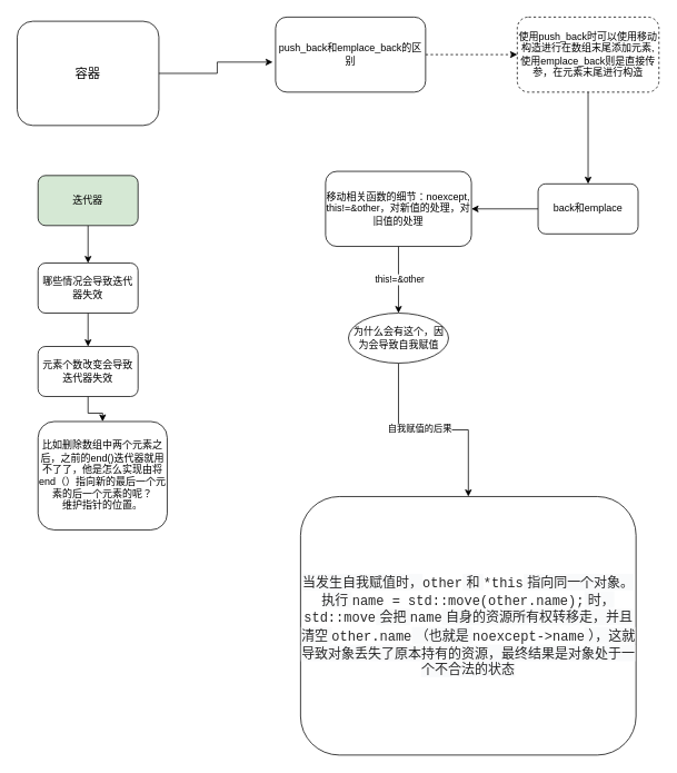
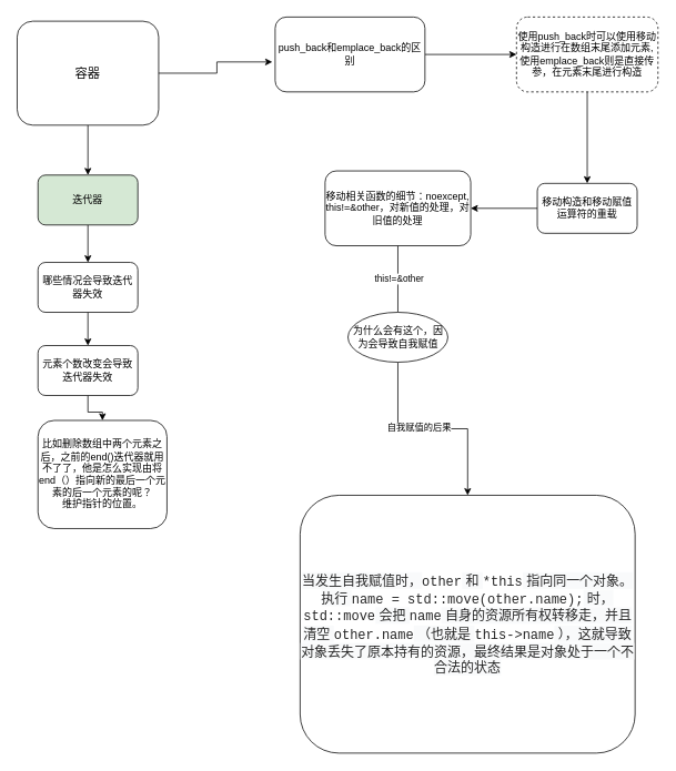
- <mxCell id="2" style="edgeStyle=orthogonalEdgeStyle;rounded=0;orthogonalLoop=1;jettySize=auto;html=1;dashed=1;" edge="1" parent="1" source="3" target="5"><mxGeometry relative="1" as="geometry"><mxPoint x="670" y="65" as="targetPoint" /></mxGeometry></mxCell>
+ <mxCell id="2" style="edgeStyle=orthogonalEdgeStyle;rounded=0;orthogonalLoop=1;jettySize=auto;html=1;" edge="1" parent="1" source="3" target="5"><mxGeometry relative="1" as="geometry"><mxPoint x="670" y="65" as="targetPoint" /></mxGeometry></mxCell>
+ <mxCell id="15" value="" style="edgeStyle=orthogonalEdgeStyle;rounded=0;orthogonalLoop=1;jettySize=auto;html=1;" edge="1" parent="1" source="16" target="19"><mxGeometry relative="1" as="geometry" /></mxCell>
- <mxCell id="7" value="back和emplace" style="whiteSpace=wrap;html=1;rounded=1;" vertex="1" parent="1"><mxGeometry x="645" y="220" width="120" height="60" as="geometry" /></mxCell>
+ <mxCell id="7" value="移动构造和移动赋值运算符的重载" style="whiteSpace=wrap;html=1;rounded=1;" vertex="1" parent="1"><mxGeometry x="645" y="220" width="120" height="60" as="geometry" /></mxCell>
- <mxCell id="8" value="" style="edgeStyle=orthogonalEdgeStyle;rounded=0;orthogonalLoop=1;jettySize=auto;html=1;" edge="1" parent="1" source="10" target="13"><mxGeometry relative="1" as="geometry" /></mxCell>
+ <mxCell id="8" value="" style="edgeStyle=orthogonalEdgeStyle;rounded=0;orthogonalLoop=1;jettySize=auto;html=1;endArrow=none;" edge="1" parent="1" source="10" target="13"><mxGeometry relative="1" as="geometry" /></mxCell>
- <mxCell id="14" value="&lt;span style=&quot;color: rgba(0, 0, 0, 0.85); font-family: Inter, -apple-system, BlinkMacSystemFont, &amp;quot;Segoe UI&amp;quot;, &amp;quot;SF Pro SC&amp;quot;, &amp;quot;SF Pro Display&amp;quot;, &amp;quot;SF Pro Icons&amp;quot;, &amp;quot;PingFang SC&amp;quot;, &amp;quot;Hiragino Sans GB&amp;quot;, &amp;quot;Microsoft YaHei&amp;quot;, &amp;quot;Helvetica Neue&amp;quot;, Helvetica, Arial, sans-serif; font-size: 16px; text-align: start; background-color: rgb(249, 250, 251);&quot;&gt;当发生自我赋值时，&lt;/span&gt;&lt;code style=&quot;-webkit-font-smoothing: antialiased; box-sizing: border-box; -webkit-tap-highlight-color: rgba(0, 0, 0, 0); background: var(--color-inline-code-background); border-radius: 4px; color: rgba(0, 0, 0, 0.85); font-size: 16px; font-family: Menlo, Monaco, Consolas, &amp;quot;Courier New&amp;quot;, monospace; overflow-anchor: auto; line-height: var(--md-box-samantha-normal-text-line-height); text-align: start;&quot;&gt;other&lt;/code&gt;&lt;span style=&quot;color: rgba(0, 0, 0, 0.85); font-family: Inter, -apple-system, BlinkMacSystemFont, &amp;quot;Segoe UI&amp;quot;, &amp;quot;SF Pro SC&amp;quot;, &amp;quot;SF Pro Display&amp;quot;, &amp;quot;SF Pro Icons&amp;quot;, &amp;quot;PingFang SC&amp;quot;, &amp;quot;Hiragino Sans GB&amp;quot;, &amp;quot;Microsoft YaHei&amp;quot;, &amp;quot;Helvetica Neue&amp;quot;, Helvetica, Arial, sans-serif; font-size: 16px; text-align: start; background-color: rgb(249, 250, 251);&quot;&gt;&amp;nbsp;和&amp;nbsp;&lt;/span&gt;&lt;code style=&quot;-webkit-font-smoothing: antialiased; box-sizing: border-box; -webkit-tap-highlight-color: rgba(0, 0, 0, 0); background: var(--color-inline-code-background); border-radius: 4px; color: rgba(0, 0, 0, 0.85); font-size: 16px; font-family: Menlo, Monaco, Consolas, &amp;quot;Courier New&amp;quot;, monospace; overflow-anchor: auto; line-height: var(--md-box-samantha-normal-text-line-height); text-align: start;&quot;&gt;*this&lt;/code&gt;&lt;span style=&quot;color: rgba(0, 0, 0, 0.85); font-family: Inter, -apple-system, BlinkMacSystemFont, &amp;quot;Segoe UI&amp;quot;, &amp;quot;SF Pro SC&amp;quot;, &amp;quot;SF Pro Display&amp;quot;, &amp;quot;SF Pro Icons&amp;quot;, &amp;quot;PingFang SC&amp;quot;, &amp;quot;Hiragino Sans GB&amp;quot;, &amp;quot;Microsoft YaHei&amp;quot;, &amp;quot;Helvetica Neue&amp;quot;, Helvetica, Arial, sans-serif; font-size: 16px; text-align: start; background-color: rgb(249, 250, 251);&quot;&gt;&amp;nbsp;指向同一个对象。执行&amp;nbsp;&lt;/span&gt;&lt;code style=&quot;-webkit-font-smoothing: antialiased; box-sizing: border-box; -webkit-tap-highlight-color: rgba(0, 0, 0, 0); background: var(--color-inline-code-background); border-radius: 4px; color: rgba(0, 0, 0, 0.85); font-size: 16px; font-family: Menlo, Monaco, Consolas, &amp;quot;Courier New&amp;quot;, monospace; overflow-anchor: auto; line-height: var(--md-box-samantha-normal-text-line-height); text-align: start;&quot;&gt;name = std::move(other.name);&lt;/code&gt;&lt;span style=&quot;color: rgba(0, 0, 0, 0.85); font-family: Inter, -apple-system, BlinkMacSystemFont, &amp;quot;Segoe UI&amp;quot;, &amp;quot;SF Pro SC&amp;quot;, &amp;quot;SF Pro Display&amp;quot;, &amp;quot;SF Pro Icons&amp;quot;, &amp;quot;PingFang SC&amp;quot;, &amp;quot;Hiragino Sans GB&amp;quot;, &amp;quot;Microsoft YaHei&amp;quot;, &amp;quot;Helvetica Neue&amp;quot;, Helvetica, Arial, sans-serif; font-size: 16px; text-align: start; background-color: rgb(249, 250, 251);&quot;&gt;&amp;nbsp;时，&lt;/span&gt;&lt;code style=&quot;-webkit-font-smoothing: antialiased; box-sizing: border-box; -webkit-tap-highlight-color: rgba(0, 0, 0, 0); background: var(--color-inline-code-background); border-radius: 4px; color: rgba(0, 0, 0, 0.85); font-size: 16px; font-family: Menlo, Monaco, Consolas, &amp;quot;Courier New&amp;quot;, monospace; overflow-anchor: auto; line-height: var(--md-box-samantha-normal-text-line-height); text-align: start;&quot;&gt;std::move&lt;/code&gt;&lt;span style=&quot;color: rgba(0, 0, 0, 0.85); font-family: Inter, -apple-system, BlinkMacSystemFont, &amp;quot;Segoe UI&amp;quot;, &amp;quot;SF Pro SC&amp;quot;, &amp;quot;SF Pro Display&amp;quot;, &amp;quot;SF Pro Icons&amp;quot;, &amp;quot;PingFang SC&amp;quot;, &amp;quot;Hiragino Sans GB&amp;quot;, &amp;quot;Microsoft YaHei&amp;quot;, &amp;quot;Helvetica Neue&amp;quot;, Helvetica, Arial, sans-serif; font-size: 16px; text-align: start; background-color: rgb(249, 250, 251);&quot;&gt;&amp;nbsp;会把&amp;nbsp;&lt;/span&gt;&lt;code style=&quot;-webkit-font-smoothing: antialiased; box-sizing: border-box; -webkit-tap-highlight-color: rgba(0, 0, 0, 0); background: var(--color-inline-code-background); border-radius: 4px; color: rgba(0, 0, 0, 0.85); font-size: 16px; font-family: Menlo, Monaco, Consolas, &amp;quot;Courier New&amp;quot;, monospace; overflow-anchor: auto; line-height: var(--md-box-samantha-normal-text-line-height); text-align: start;&quot;&gt;name&lt;/code&gt;&lt;span style=&quot;color: rgba(0, 0, 0, 0.85); font-family: Inter, -apple-system, BlinkMacSystemFont, &amp;quot;Segoe UI&amp;quot;, &amp;quot;SF Pro SC&amp;quot;, &amp;quot;SF Pro Display&amp;quot;, &amp;quot;SF Pro Icons&amp;quot;, &amp;quot;PingFang SC&amp;quot;, &amp;quot;Hiragino Sans GB&amp;quot;, &amp;quot;Microsoft YaHei&amp;quot;, &amp;quot;Helvetica Neue&amp;quot;, Helvetica, Arial, sans-serif; font-size: 16px; text-align: start; background-color: rgb(249, 250, 251);&quot;&gt;&amp;nbsp;自身的资源所有权转移走，并且清空&amp;nbsp;&lt;/span&gt;&lt;code style=&quot;-webkit-font-smoothing: antialiased; box-sizing: border-box; -webkit-tap-highlight-color: rgba(0, 0, 0, 0); background: var(--color-inline-code-background); border-radius: 4px; color: rgba(0, 0, 0, 0.85); font-size: 16px; font-family: Menlo, Monaco, Consolas, &amp;quot;Courier New&amp;quot;, monospace; overflow-anchor: auto; line-height: var(--md-box-samantha-normal-text-line-height); text-align: start;&quot;&gt;other.name&lt;/code&gt;&lt;span style=&quot;color: rgba(0, 0, 0, 0.85); font-family: Inter, -apple-system, BlinkMacSystemFont, &amp;quot;Segoe UI&amp;quot;, &amp;quot;SF Pro SC&amp;quot;, &amp;quot;SF Pro Display&amp;quot;, &amp;quot;SF Pro Icons&amp;quot;, &amp;quot;PingFang SC&amp;quot;, &amp;quot;Hiragino Sans GB&amp;quot;, &amp;quot;Microsoft YaHei&amp;quot;, &amp;quot;Helvetica Neue&amp;quot;, Helvetica, Arial, sans-serif; font-size: 16px; text-align: start; background-color: rgb(249, 250, 251);&quot;&gt;&amp;nbsp;（也就是&amp;nbsp;&lt;/span&gt;&lt;code style=&quot;-webkit-font-smoothing: antialiased; box-sizing: border-box; -webkit-tap-highlight-color: rgba(0, 0, 0, 0); background: var(--color-inline-code-background); border-radius: 4px; color: rgba(0, 0, 0, 0.85); font-size: 16px; font-family: Menlo, Monaco, Consolas, &amp;quot;Courier New&amp;quot;, monospace; overflow-anchor: auto; line-height: var(--md-box-samantha-normal-text-line-height); text-align: start;&quot;&gt;noexcept-&amp;gt;name&lt;/code&gt;&lt;span style=&quot;color: rgba(0, 0, 0, 0.85); font-family: Inter, -apple-system, BlinkMacSystemFont, &amp;quot;Segoe UI&amp;quot;, &amp;quot;SF Pro SC&amp;quot;, &amp;quot;SF Pro Display&amp;quot;, &amp;quot;SF Pro Icons&amp;quot;, &amp;quot;PingFang SC&amp;quot;, &amp;quot;Hiragino Sans GB&amp;quot;, &amp;quot;Microsoft YaHei&amp;quot;, &amp;quot;Helvetica Neue&amp;quot;, Helvetica, Arial, sans-serif; font-size: 16px; text-align: start; background-color: rgb(249, 250, 251);&quot;&gt;&amp;nbsp;），这就导致对象丢失了原本持有的资源，最终结果是对象处于一个不合法的状态&lt;/span&gt;" style="whiteSpace=wrap;html=1;rounded=1;" vertex="1" parent="1"><mxGeometry x="360" y="595" width="402.5" height="310" as="geometry" /></mxCell>
+ <mxCell id="14" value="&lt;span style=&quot;color: rgba(0, 0, 0, 0.85); font-family: Inter, -apple-system, BlinkMacSystemFont, &amp;quot;Segoe UI&amp;quot;, &amp;quot;SF Pro SC&amp;quot;, &amp;quot;SF Pro Display&amp;quot;, &amp;quot;SF Pro Icons&amp;quot;, &amp;quot;PingFang SC&amp;quot;, &amp;quot;Hiragino Sans GB&amp;quot;, &amp;quot;Microsoft YaHei&amp;quot;, &amp;quot;Helvetica Neue&amp;quot;, Helvetica, Arial, sans-serif; font-size: 16px; text-align: start; background-color: rgb(249, 250, 251);&quot;&gt;当发生自我赋值时，&lt;/span&gt;&lt;code style=&quot;-webkit-font-smoothing: antialiased; box-sizing: border-box; -webkit-tap-highlight-color: rgba(0, 0, 0, 0); background: var(--color-inline-code-background); border-radius: 4px; color: rgba(0, 0, 0, 0.85); font-size: 16px; font-family: Menlo, Monaco, Consolas, &amp;quot;Courier New&amp;quot;, monospace; overflow-anchor: auto; line-height: var(--md-box-samantha-normal-text-line-height); text-align: start;&quot;&gt;other&lt;/code&gt;&lt;span style=&quot;color: rgba(0, 0, 0, 0.85); font-family: Inter, -apple-system, BlinkMacSystemFont, &amp;quot;Segoe UI&amp;quot;, &amp;quot;SF Pro SC&amp;quot;, &amp;quot;SF Pro Display&amp;quot;, &amp;quot;SF Pro Icons&amp;quot;, &amp;quot;PingFang SC&amp;quot;, &amp;quot;Hiragino Sans GB&amp;quot;, &amp;quot;Microsoft YaHei&amp;quot;, &amp;quot;Helvetica Neue&amp;quot;, Helvetica, Arial, sans-serif; font-size: 16px; text-align: start; background-color: rgb(249, 250, 251);&quot;&gt;&amp;nbsp;和&amp;nbsp;&lt;/span&gt;&lt;code style=&quot;-webkit-font-smoothing: antialiased; box-sizing: border-box; -webkit-tap-highlight-color: rgba(0, 0, 0, 0); background: var(--color-inline-code-background); border-radius: 4px; color: rgba(0, 0, 0, 0.85); font-size: 16px; font-family: Menlo, Monaco, Consolas, &amp;quot;Courier New&amp;quot;, monospace; overflow-anchor: auto; line-height: var(--md-box-samantha-normal-text-line-height); text-align: start;&quot;&gt;*this&lt;/code&gt;&lt;span style=&quot;color: rgba(0, 0, 0, 0.85); font-family: Inter, -apple-system, BlinkMacSystemFont, &amp;quot;Segoe UI&amp;quot;, &amp;quot;SF Pro SC&amp;quot;, &amp;quot;SF Pro Display&amp;quot;, &amp;quot;SF Pro Icons&amp;quot;, &amp;quot;PingFang SC&amp;quot;, &amp;quot;Hiragino Sans GB&amp;quot;, &amp;quot;Microsoft YaHei&amp;quot;, &amp;quot;Helvetica Neue&amp;quot;, Helvetica, Arial, sans-serif; font-size: 16px; text-align: start; background-color: rgb(249, 250, 251);&quot;&gt;&amp;nbsp;指向同一个对象。执行&amp;nbsp;&lt;/span&gt;&lt;code style=&quot;-webkit-font-smoothing: antialiased; box-sizing: border-box; -webkit-tap-highlight-color: rgba(0, 0, 0, 0); background: var(--color-inline-code-background); border-radius: 4px; color: rgba(0, 0, 0, 0.85); font-size: 16px; font-family: Menlo, Monaco, Consolas, &amp;quot;Courier New&amp;quot;, monospace; overflow-anchor: auto; line-height: var(--md-box-samantha-normal-text-line-height); text-align: start;&quot;&gt;name = std::move(other.name);&lt;/code&gt;&lt;span style=&quot;color: rgba(0, 0, 0, 0.85); font-family: Inter, -apple-system, BlinkMacSystemFont, &amp;quot;Segoe UI&amp;quot;, &amp;quot;SF Pro SC&amp;quot;, &amp;quot;SF Pro Display&amp;quot;, &amp;quot;SF Pro Icons&amp;quot;, &amp;quot;PingFang SC&amp;quot;, &amp;quot;Hiragino Sans GB&amp;quot;, &amp;quot;Microsoft YaHei&amp;quot;, &amp;quot;Helvetica Neue&amp;quot;, Helvetica, Arial, sans-serif; font-size: 16px; text-align: start; background-color: rgb(249, 250, 251);&quot;&gt;&amp;nbsp;时，&lt;/span&gt;&lt;code style=&quot;-webkit-font-smoothing: antialiased; box-sizing: border-box; -webkit-tap-highlight-color: rgba(0, 0, 0, 0); background: var(--color-inline-code-background); border-radius: 4px; color: rgba(0, 0, 0, 0.85); font-size: 16px; font-family: Menlo, Monaco, Consolas, &amp;quot;Courier New&amp;quot;, monospace; overflow-anchor: auto; line-height: var(--md-box-samantha-normal-text-line-height); text-align: start;&quot;&gt;std::move&lt;/code&gt;&lt;span style=&quot;color: rgba(0, 0, 0, 0.85); font-family: Inter, -apple-system, BlinkMacSystemFont, &amp;quot;Segoe UI&amp;quot;, &amp;quot;SF Pro SC&amp;quot;, &amp;quot;SF Pro Display&amp;quot;, &amp;quot;SF Pro Icons&amp;quot;, &amp;quot;PingFang SC&amp;quot;, &amp;quot;Hiragino Sans GB&amp;quot;, &amp;quot;Microsoft YaHei&amp;quot;, &amp;quot;Helvetica Neue&amp;quot;, Helvetica, Arial, sans-serif; font-size: 16px; text-align: start; background-color: rgb(249, 250, 251);&quot;&gt;&amp;nbsp;会把&amp;nbsp;&lt;/span&gt;&lt;code style=&quot;-webkit-font-smoothing: antialiased; box-sizing: border-box; -webkit-tap-highlight-color: rgba(0, 0, 0, 0); background: var(--color-inline-code-background); border-radius: 4px; color: rgba(0, 0, 0, 0.85); font-size: 16px; font-family: Menlo, Monaco, Consolas, &amp;quot;Courier New&amp;quot;, monospace; overflow-anchor: auto; line-height: var(--md-box-samantha-normal-text-line-height); text-align: start;&quot;&gt;name&lt;/code&gt;&lt;span style=&quot;color: rgba(0, 0, 0, 0.85); font-family: Inter, -apple-system, BlinkMacSystemFont, &amp;quot;Segoe UI&amp;quot;, &amp;quot;SF Pro SC&amp;quot;, &amp;quot;SF Pro Display&amp;quot;, &amp;quot;SF Pro Icons&amp;quot;, &amp;quot;PingFang SC&amp;quot;, &amp;quot;Hiragino Sans GB&amp;quot;, &amp;quot;Microsoft YaHei&amp;quot;, &amp;quot;Helvetica Neue&amp;quot;, Helvetica, Arial, sans-serif; font-size: 16px; text-align: start; background-color: rgb(249, 250, 251);&quot;&gt;&amp;nbsp;自身的资源所有权转移走，并且清空&amp;nbsp;&lt;/span&gt;&lt;code style=&quot;-webkit-font-smoothing: antialiased; box-sizing: border-box; -webkit-tap-highlight-color: rgba(0, 0, 0, 0); background: var(--color-inline-code-background); border-radius: 4px; color: rgba(0, 0, 0, 0.85); font-size: 16px; font-family: Menlo, Monaco, Consolas, &amp;quot;Courier New&amp;quot;, monospace; overflow-anchor: auto; line-height: var(--md-box-samantha-normal-text-line-height); text-align: start;&quot;&gt;other.name&lt;/code&gt;&lt;span style=&quot;color: rgba(0, 0, 0, 0.85); font-family: Inter, -apple-system, BlinkMacSystemFont, &amp;quot;Segoe UI&amp;quot;, &amp;quot;SF Pro SC&amp;quot;, &amp;quot;SF Pro Display&amp;quot;, &amp;quot;SF Pro Icons&amp;quot;, &amp;quot;PingFang SC&amp;quot;, &amp;quot;Hiragino Sans GB&amp;quot;, &amp;quot;Microsoft YaHei&amp;quot;, &amp;quot;Helvetica Neue&amp;quot;, Helvetica, Arial, sans-serif; font-size: 16px; text-align: start; background-color: rgb(249, 250, 251);&quot;&gt;&amp;nbsp;（也就是&amp;nbsp;&lt;/span&gt;&lt;code style=&quot;-webkit-font-smoothing: antialiased; box-sizing: border-box; -webkit-tap-highlight-color: rgba(0, 0, 0, 0); background: var(--color-inline-code-background); border-radius: 4px; color: rgba(0, 0, 0, 0.85); font-size: 16px; font-family: Menlo, Monaco, Consolas, &amp;quot;Courier New&amp;quot;, monospace; overflow-anchor: auto; line-height: var(--md-box-samantha-normal-text-line-height); text-align: start;&quot;&gt;this-&amp;gt;name&lt;/code&gt;&lt;span style=&quot;color: rgba(0, 0, 0, 0.85); font-family: Inter, -apple-system, BlinkMacSystemFont, &amp;quot;Segoe UI&amp;quot;, &amp;quot;SF Pro SC&amp;quot;, &amp;quot;SF Pro Display&amp;quot;, &amp;quot;SF Pro Icons&amp;quot;, &amp;quot;PingFang SC&amp;quot;, &amp;quot;Hiragino Sans GB&amp;quot;, &amp;quot;Microsoft YaHei&amp;quot;, &amp;quot;Helvetica Neue&amp;quot;, Helvetica, Arial, sans-serif; font-size: 16px; text-align: start; background-color: rgb(249, 250, 251);&quot;&gt;&amp;nbsp;），这就导致对象丢失了原本持有的资源，最终结果是对象处于一个不合法的状态&lt;/span&gt;" style="whiteSpace=wrap;html=1;rounded=1;" vertex="1" parent="1"><mxGeometry x="360" y="595" width="402.5" height="310" as="geometry" /></mxCell>
